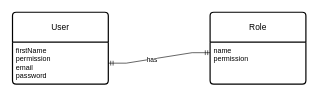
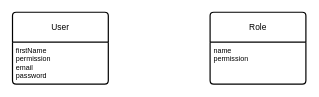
- <mxCell id="6" value="" style="edgeStyle=entityRelationEdgeStyle;fontSize=12;html=1;endArrow=ERmandOne;startArrow=ERmandOne;rounded=0;entryX=0;entryY=0.25;entryDx=0;entryDy=0;exitX=1;exitY=0.5;exitDx=0;exitDy=0;" edge="1" parent="1" source="3" target="5"><mxGeometry width="100" height="100" relative="1" as="geometry"><mxPoint x="220" y="200" as="sourcePoint" /><mxPoint x="320" as="targetPoint" y="100" /></mxGeometry></mxCell>
- <mxCell id="7" value="has" style="edgeLabel;html=1;align=center;verticalAlign=middle;resizable=0;points=[];" vertex="1" connectable="0" parent="6"><mxGeometry x="-0.151" relative="1" as="geometry"><mxPoint y="1" as="offset" /></mxGeometry></mxCell>
